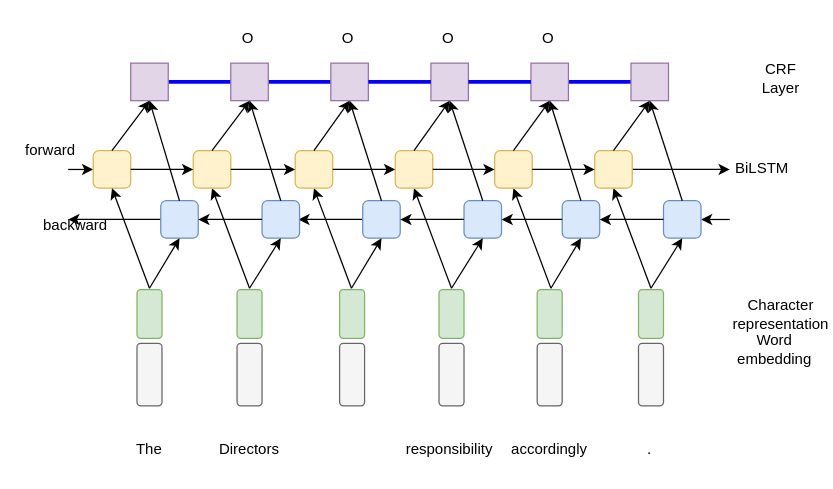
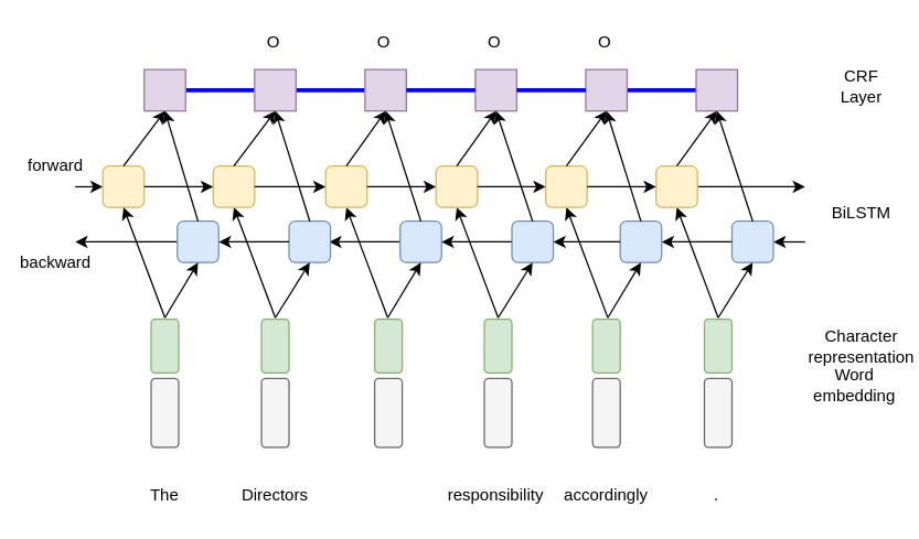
- <mxCell id="88" value="BiLSTM" style="text;html=1;strokeColor=none;fillColor=none;align=center;verticalAlign=middle;whiteSpace=wrap;rounded=0;" vertex="1" parent="2"><mxGeometry x="569" y="104" width="40" height="20" as="geometry" /></mxCell>
+ <mxCell id="88" value="BiLSTM" style="text;html=1;strokeColor=none;fillColor=none;align=center;verticalAlign=middle;whiteSpace=wrap;rounded=0;" vertex="1" parent="2"><mxGeometry x="584" y="124" width="40" height="20" as="geometry" /></mxCell>
- <mxCell id="47" value="backward" style="text;html=1;strokeColor=none;fillColor=none;align=center;verticalAlign=middle;whiteSpace=wrap;rounded=0;" vertex="1" parent="3"><mxGeometry x="20" y="150" width="40" height="20" as="geometry" /></mxCell>
+ <mxCell id="47" value="backward" style="text;html=1;strokeColor=none;fillColor=none;align=center;verticalAlign=middle;whiteSpace=wrap;rounded=0;" vertex="1" parent="3"><mxGeometry y="160" width="40" height="20" as="geometry" /></mxCell>
